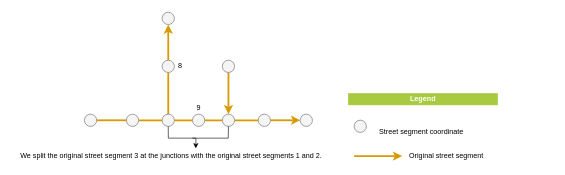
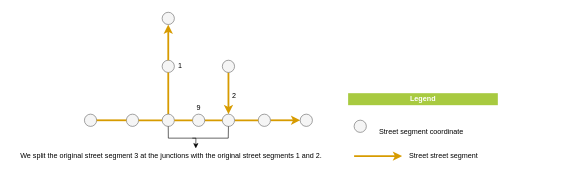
- <mxCell id="13" value="8" style="text;html=1;strokeColor=none;fillColor=none;align=center;verticalAlign=middle;whiteSpace=wrap;rounded=0;" parent="1" vertex="1"><mxGeometry x="280.31" y="100" width="40" height="20" as="geometry" /></mxCell>
+ <mxCell id="13" value="1" style="text;html=1;strokeColor=none;fillColor=none;align=center;verticalAlign=middle;whiteSpace=wrap;rounded=0;" parent="1" vertex="1"><mxGeometry x="280.31" y="100" width="40" height="20" as="geometry" /></mxCell>
+ <mxCell id="14" value="2" style="text;html=1;strokeColor=none;fillColor=none;align=center;verticalAlign=middle;whiteSpace=wrap;rounded=0;" parent="1" vertex="1"><mxGeometry x="370.1" y="150" width="40" height="20" as="geometry" /></mxCell>
- <mxCell id="29" value="Original street segment" style="text;html=1;strokeColor=none;fillColor=none;align=left;verticalAlign=middle;whiteSpace=wrap;rounded=0;" parent="1" vertex="1"><mxGeometry x="680" y="250" width="239.42" height="20" as="geometry" /></mxCell>
+ <mxCell id="29" value="Street street segment" style="text;html=1;strokeColor=none;fillColor=none;align=left;verticalAlign=middle;whiteSpace=wrap;rounded=0;" parent="1" vertex="1"><mxGeometry x="680" y="250" width="239.42" height="20" as="geometry" /></mxCell>
